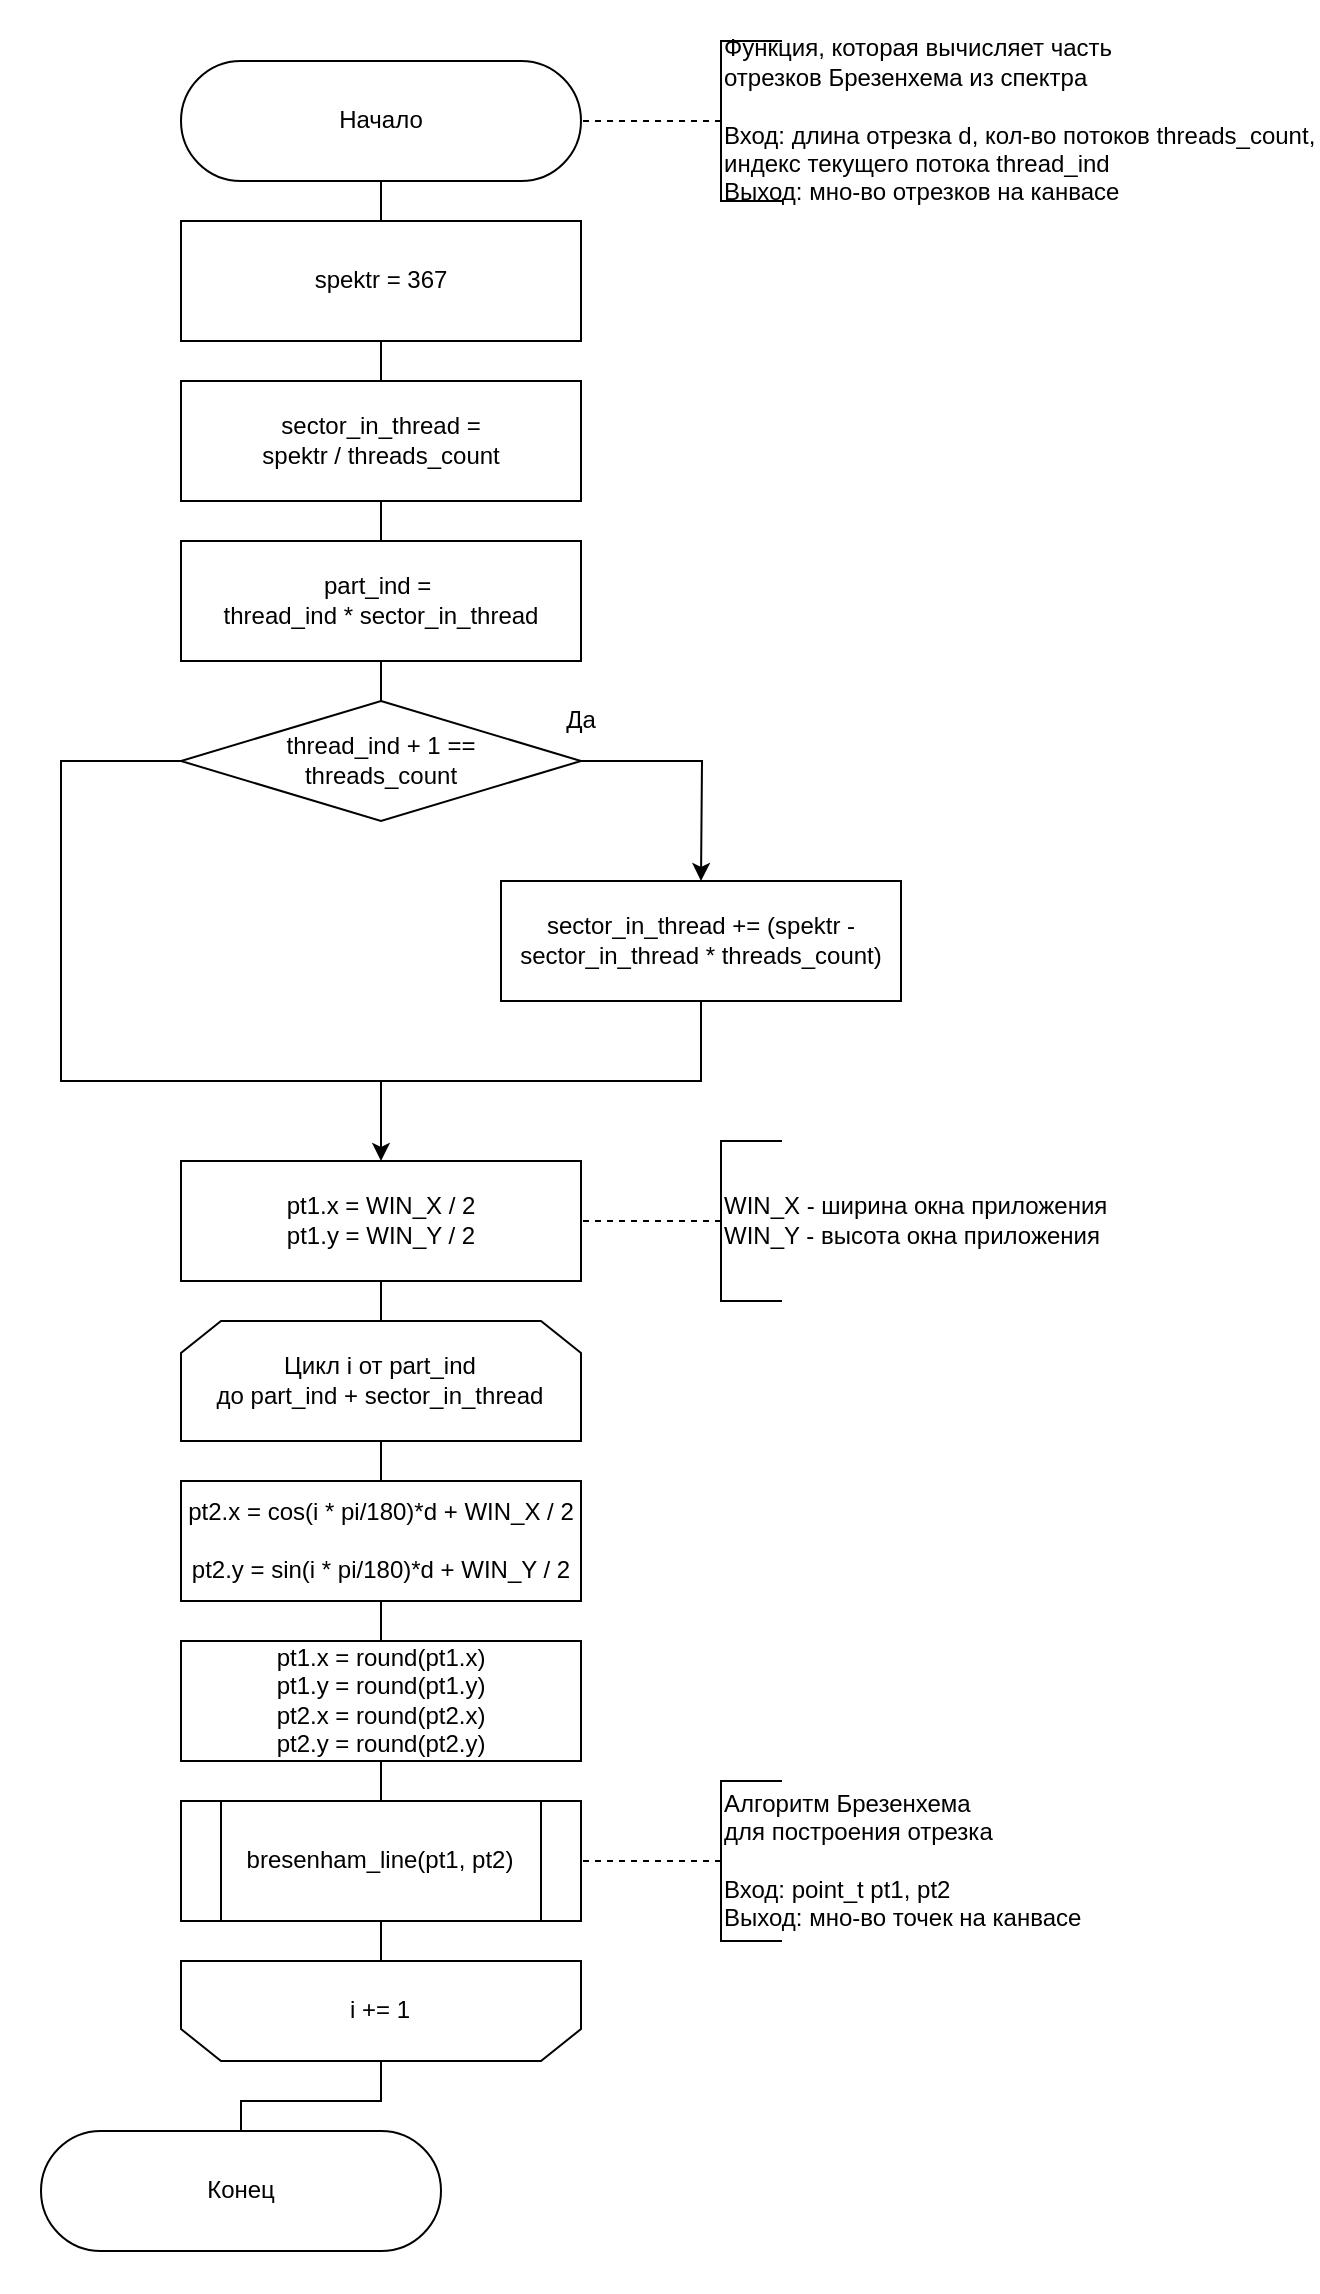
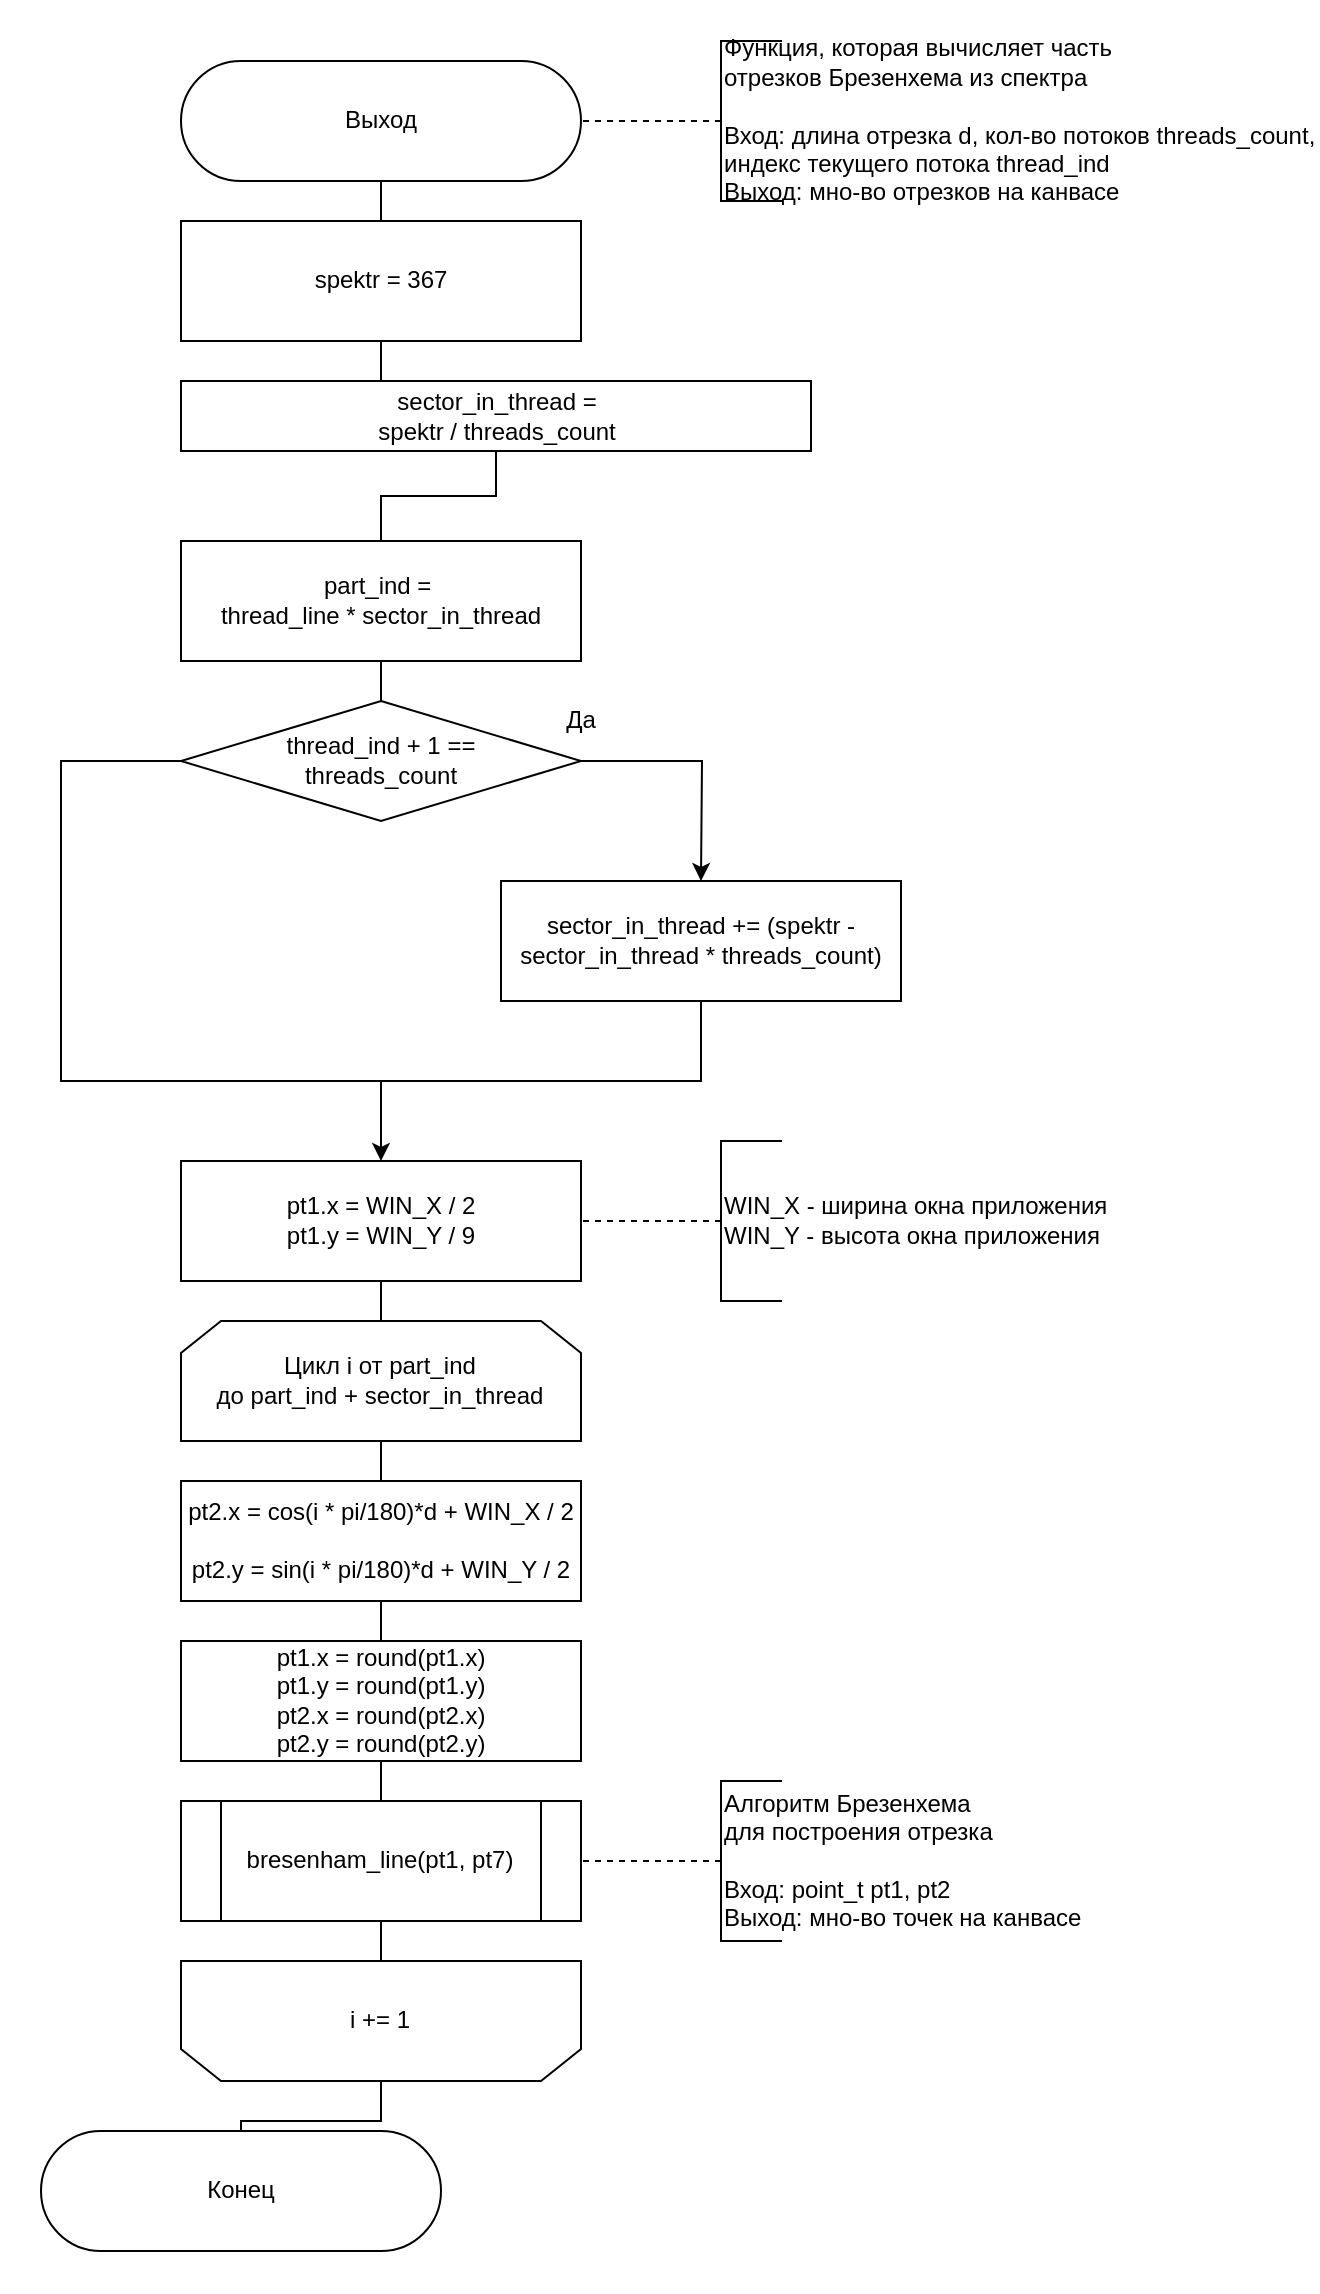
- <mxCell id="3" value="Начало" style="html=1;dashed=0;whitespace=wrap;shape=mxgraph.dfd.start" parent="1" vertex="1"><mxGeometry x="90" y="30" width="200" height="60" as="geometry" /></mxCell>
+ <mxCell id="3" value="Выход" style="html=1;dashed=0;whitespace=wrap;shape=mxgraph.dfd.start" parent="1" vertex="1"><mxGeometry x="90" y="30" width="200" height="60" as="geometry" /></mxCell>
- <mxCell id="26" value="sector_in_thread = &lt;br&gt;spektr / threads_count" style="html=1;dashed=0;whitespace=wrap;" parent="1" vertex="1"><mxGeometry x="90" y="190" width="200" height="60" as="geometry" /></mxCell>
+ <mxCell id="26" value="sector_in_thread = &lt;br&gt;spektr / threads_count" style="html=1;dashed=0;whitespace=wrap;" parent="1" vertex="1"><mxGeometry x="90" y="190" width="315" height="35" as="geometry" /></mxCell>
- <mxCell id="28" value="part_ind =&amp;nbsp;&lt;br&gt;&lt;span style=&quot;text-align: left&quot;&gt;thread_ind *&amp;nbsp;&lt;/span&gt;sector_in_thread" style="html=1;dashed=0;whitespace=wrap;" parent="1" vertex="1"><mxGeometry x="90" y="270" width="200" height="60" as="geometry" /></mxCell>
+ <mxCell id="28" value="part_ind =&amp;nbsp;&lt;br&gt;&lt;span style=&quot;text-align: left&quot;&gt;thread_line *&amp;nbsp;&lt;/span&gt;sector_in_thread" style="html=1;dashed=0;whitespace=wrap;" parent="1" vertex="1"><mxGeometry x="90" y="270" width="200" height="60" as="geometry" /></mxCell>
- <mxCell id="9" value="pt1.x = WIN_X / 2&lt;br&gt;pt1.y = WIN_Y / 2" style="html=1;dashed=0;whitespace=wrap;" parent="1" vertex="1"><mxGeometry x="90" y="580" width="200" height="60" as="geometry" /></mxCell>
+ <mxCell id="9" value="pt1.x = WIN_X / 2&lt;br&gt;pt1.y = WIN_Y / 9" style="html=1;dashed=0;whitespace=wrap;" parent="1" vertex="1"><mxGeometry x="90" y="580" width="200" height="60" as="geometry" /></mxCell>
- <mxCell id="24" value="bresenham_line(pt1, pt2)" style="shape=process;whiteSpace=wrap;html=1;backgroundOutline=1;" parent="1" vertex="1"><mxGeometry x="90" y="900" width="200" height="60" as="geometry" /></mxCell>
+ <mxCell id="24" value="bresenham_line(pt1, pt7)" style="shape=process;whiteSpace=wrap;html=1;backgroundOutline=1;" parent="1" vertex="1"><mxGeometry x="90" y="900" width="200" height="60" as="geometry" /></mxCell>
- <mxCell id="22" value="i += 1" style="shape=loopLimit;whiteSpace=wrap;html=1;strokeWidth=1;direction=west;" parent="1" vertex="1"><mxGeometry x="90" y="980" width="200" height="50" as="geometry" /></mxCell>
+ <mxCell id="22" value="i += 1" style="shape=loopLimit;whiteSpace=wrap;html=1;strokeWidth=1;direction=west;" parent="1" vertex="1"><mxGeometry x="90" y="980" width="200" height="60" as="geometry" /></mxCell>
